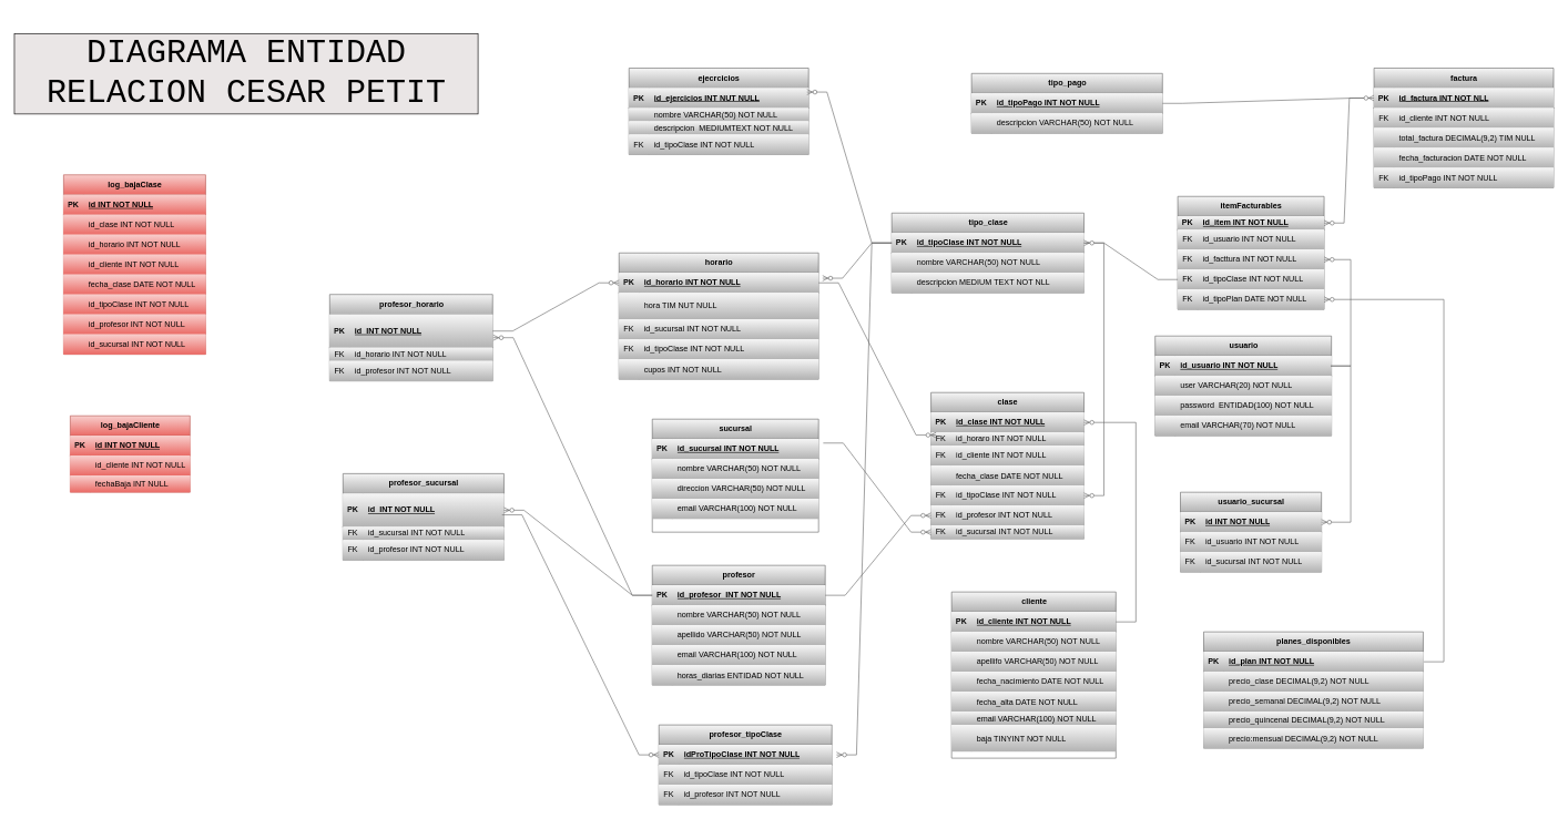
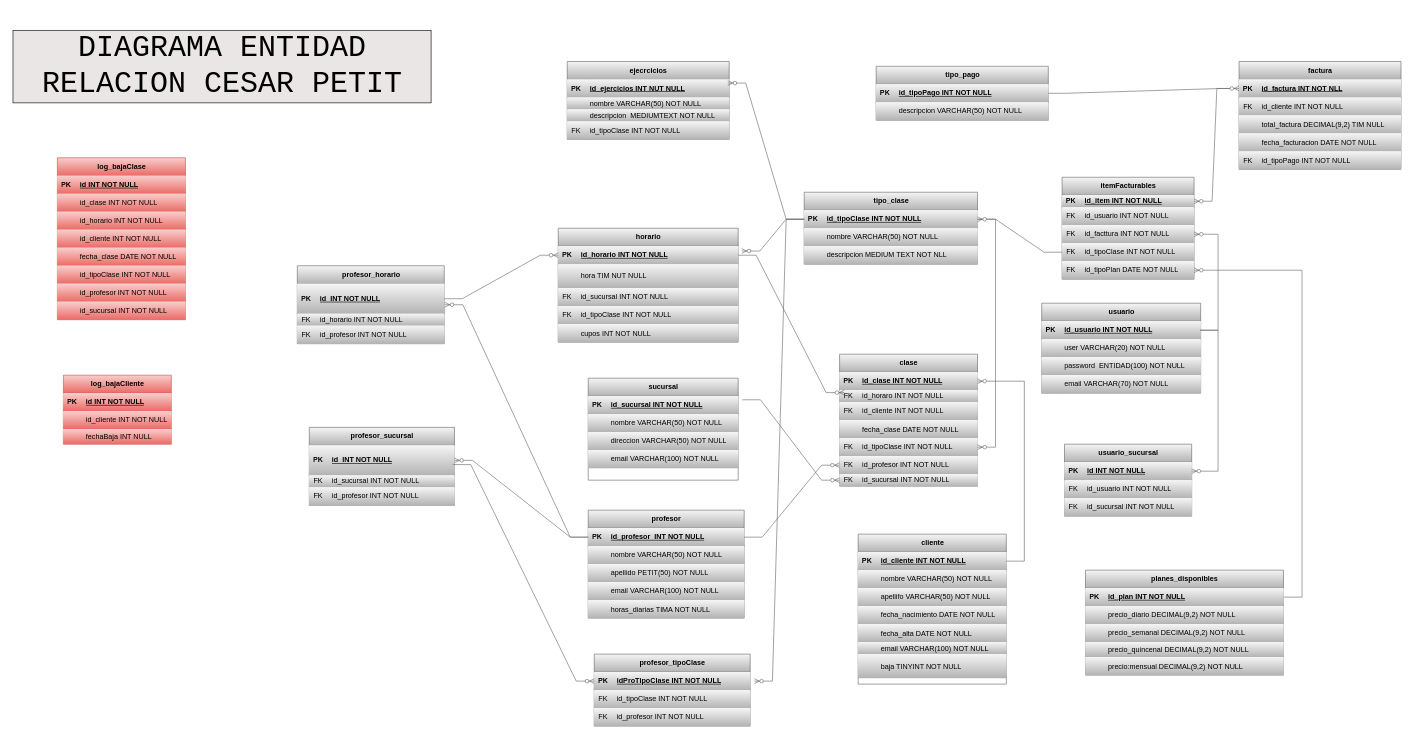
- <mxCell id="85" value="apellido VARCHAR(50) NOT NULL" style="shape=partialRectangle;connectable=0;fillColor=#f5f5f5;top=0;left=0;bottom=0;right=0;align=left;spacingLeft=6;overflow=hidden;whiteSpace=wrap;html=1;gradientColor=#b3b3b3;strokeColor=#666666;" parent="83" vertex="1"><mxGeometry x="30" width="230" height="30" as="geometry"><mxRectangle width="230" height="30" as="alternateBounds" /></mxGeometry></mxCell>
+ <mxCell id="85" value="apellido PETIT(50) NOT NULL" style="shape=partialRectangle;connectable=0;fillColor=#f5f5f5;top=0;left=0;bottom=0;right=0;align=left;spacingLeft=6;overflow=hidden;whiteSpace=wrap;html=1;gradientColor=#b3b3b3;strokeColor=#666666;" parent="83" vertex="1"><mxGeometry x="30" width="230" height="30" as="geometry"><mxRectangle width="230" height="30" as="alternateBounds" /></mxGeometry></mxCell>
- <mxCell id="91" value="horas_diarias ENTIDAD NOT NULL" style="shape=partialRectangle;connectable=0;fillColor=#f5f5f5;top=0;left=0;bottom=0;right=0;align=left;spacingLeft=6;overflow=hidden;gradientColor=#b3b3b3;strokeColor=#666666;" parent="89" vertex="1"><mxGeometry x="30" width="230" height="30" as="geometry"><mxRectangle width="230" height="30" as="alternateBounds" /></mxGeometry></mxCell>
+ <mxCell id="91" value="horas_diarias TIMA NOT NULL" style="shape=partialRectangle;connectable=0;fillColor=#f5f5f5;top=0;left=0;bottom=0;right=0;align=left;spacingLeft=6;overflow=hidden;gradientColor=#b3b3b3;strokeColor=#666666;" parent="89" vertex="1"><mxGeometry x="30" width="230" height="30" as="geometry"><mxRectangle width="230" height="30" as="alternateBounds" /></mxGeometry></mxCell>
- <mxCell id="189" value="precio_clase DECIMAL(9,2) NOT NULL" style="shape=partialRectangle;connectable=0;fillColor=#f5f5f5;top=0;left=0;bottom=0;right=0;align=left;spacingLeft=6;overflow=hidden;whiteSpace=wrap;html=1;gradientColor=#b3b3b3;strokeColor=#666666;" parent="187" vertex="1"><mxGeometry x="30" width="300" height="30" as="geometry"><mxRectangle width="300" height="30" as="alternateBounds" /></mxGeometry></mxCell>
+ <mxCell id="189" value="precio_diario DECIMAL(9,2) NOT NULL" style="shape=partialRectangle;connectable=0;fillColor=#f5f5f5;top=0;left=0;bottom=0;right=0;align=left;spacingLeft=6;overflow=hidden;whiteSpace=wrap;html=1;gradientColor=#b3b3b3;strokeColor=#666666;" parent="187" vertex="1"><mxGeometry x="30" width="300" height="30" as="geometry"><mxRectangle width="300" height="30" as="alternateBounds" /></mxGeometry></mxCell>
